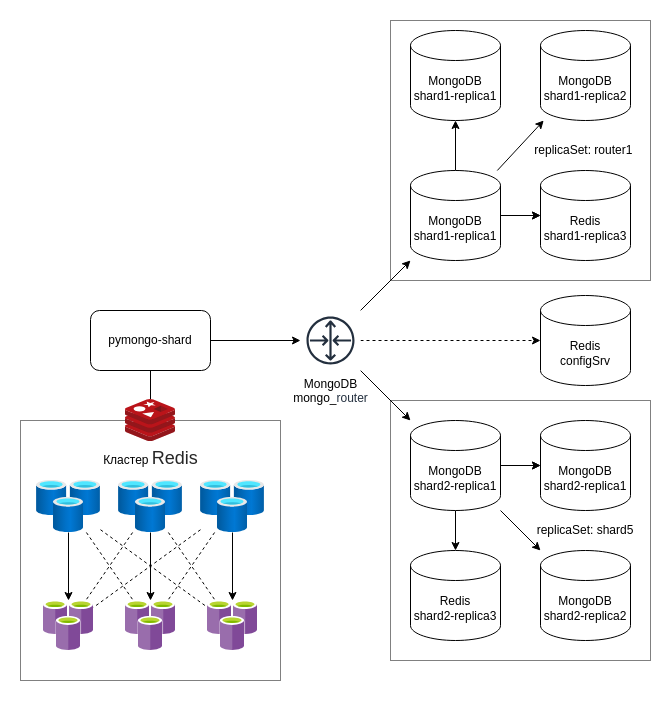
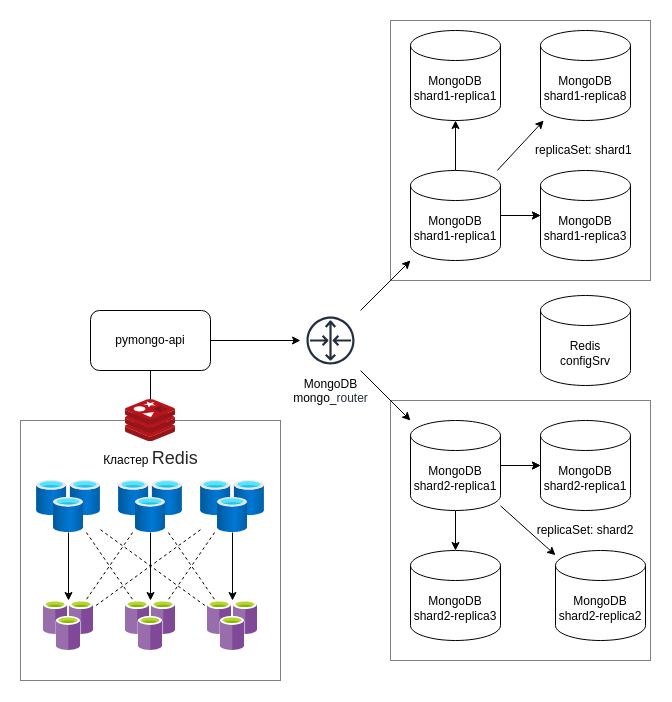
- <mxCell id="23" value="MongoDB&lt;br&gt;shard1-replica2" style="shape=cylinder3;whiteSpace=wrap;html=1;boundedLbl=1;backgroundOutline=1;size=15;" vertex="1" parent="1"><mxGeometry x="540" y="30" width="90" height="90" as="geometry" /></mxCell>
+ <mxCell id="23" value="MongoDB&lt;br&gt;shard1-replica8" style="shape=cylinder3;whiteSpace=wrap;html=1;boundedLbl=1;backgroundOutline=1;size=15;" vertex="1" parent="1"><mxGeometry x="540" y="30" width="90" height="90" as="geometry" /></mxCell>
- <mxCell id="4" value="&amp;nbsp; &amp;nbsp; &amp;nbsp; &amp;nbsp; &amp;nbsp; &amp;nbsp; &amp;nbsp; &amp;nbsp; &amp;nbsp; &amp;nbsp; &amp;nbsp; &amp;nbsp; &amp;nbsp; &amp;nbsp; &amp;nbsp; &amp;nbsp; &amp;nbsp; &amp;nbsp; &amp;nbsp; replicaSet: router1" style="whiteSpace=wrap;html=1;aspect=fixed;fillColor=none;dashed=1;dashPattern=1 1;" vertex="1" parent="1"><mxGeometry x="390" width="260" height="260" as="geometry" y="20" /></mxCell>
+ <mxCell id="4" value="&amp;nbsp; &amp;nbsp; &amp;nbsp; &amp;nbsp; &amp;nbsp; &amp;nbsp; &amp;nbsp; &amp;nbsp; &amp;nbsp; &amp;nbsp; &amp;nbsp; &amp;nbsp; &amp;nbsp; &amp;nbsp; &amp;nbsp; &amp;nbsp; &amp;nbsp; &amp;nbsp; &amp;nbsp; replicaSet: shard1" style="whiteSpace=wrap;html=1;aspect=fixed;fillColor=none;dashed=1;dashPattern=1 1;" vertex="1" parent="1"><mxGeometry x="390" width="260" height="260" as="geometry" y="20" /></mxCell>
- <mxCell id="25" value="Redis&lt;br&gt;shard1-replica3" style="shape=cylinder3;whiteSpace=wrap;html=1;boundedLbl=1;backgroundOutline=1;size=15;" vertex="1" parent="1"><mxGeometry x="540" y="170" width="90" height="90" as="geometry" /></mxCell>
+ <mxCell id="25" value="MongoDB&lt;br&gt;shard1-replica3" style="shape=cylinder3;whiteSpace=wrap;html=1;boundedLbl=1;backgroundOutline=1;size=15;" vertex="1" parent="1"><mxGeometry x="540" y="170" width="90" height="90" as="geometry" /></mxCell>
- <mxCell id="10" value="pymongo-shard" style="rounded=1;whiteSpace=wrap;html=1;" parent="1" vertex="1"><mxGeometry x="90" y="310" width="120" height="60" as="geometry" /></mxCell>
+ <mxCell id="10" value="pymongo-api" style="rounded=1;whiteSpace=wrap;html=1;" parent="1" vertex="1"><mxGeometry x="90" y="310" width="120" height="60" as="geometry" /></mxCell>
- <mxCell id="14" value="" style="edgeStyle=orthogonalEdgeStyle;rounded=0;orthogonalLoop=1;jettySize=auto;html=1;dashed=1;" edge="1" parent="1" source="15" target="21"><mxGeometry relative="1" as="geometry"><mxPoint x="410" y="340" as="targetPoint" /></mxGeometry></mxCell>
- <mxCell id="3" value="&amp;nbsp; &amp;nbsp; &amp;nbsp; &amp;nbsp; &amp;nbsp; &amp;nbsp; &amp;nbsp; &amp;nbsp; &amp;nbsp; &amp;nbsp; &amp;nbsp; &amp;nbsp; &amp;nbsp; &amp;nbsp; &amp;nbsp; &amp;nbsp; &amp;nbsp; &amp;nbsp; &amp;nbsp; &amp;nbsp;replicaSet: shard5" style="whiteSpace=wrap;html=1;aspect=fixed;fillColor=none;dashed=1;dashPattern=1 1;" vertex="1" parent="1"><mxGeometry x="390" y="400" width="260" height="260" as="geometry" /></mxCell>
+ <mxCell id="3" value="&amp;nbsp; &amp;nbsp; &amp;nbsp; &amp;nbsp; &amp;nbsp; &amp;nbsp; &amp;nbsp; &amp;nbsp; &amp;nbsp; &amp;nbsp; &amp;nbsp; &amp;nbsp; &amp;nbsp; &amp;nbsp; &amp;nbsp; &amp;nbsp; &amp;nbsp; &amp;nbsp; &amp;nbsp; &amp;nbsp;replicaSet: shard2" style="whiteSpace=wrap;html=1;aspect=fixed;fillColor=none;dashed=1;dashPattern=1 1;" vertex="1" parent="1"><mxGeometry x="390" y="400" width="260" height="260" as="geometry" /></mxCell>
- <mxCell id="27" value="MongoDB&lt;br&gt;shard2-replica2" style="shape=cylinder3;whiteSpace=wrap;html=1;boundedLbl=1;backgroundOutline=1;size=15;" vertex="1" parent="1"><mxGeometry x="540" y="550" width="90" height="90" as="geometry" /></mxCell>
+ <mxCell id="27" value="MongoDB&lt;br&gt;shard2-replica2" style="shape=cylinder3;whiteSpace=wrap;html=1;boundedLbl=1;backgroundOutline=1;size=15;" vertex="1" parent="1"><mxGeometry x="555" y="550" width="90" height="90" as="geometry" /></mxCell>
- <mxCell id="28" value="Redis&lt;br&gt;shard2-replica3" style="shape=cylinder3;whiteSpace=wrap;html=1;boundedLbl=1;backgroundOutline=1;size=15;" vertex="1" parent="1"><mxGeometry x="410" y="550" width="90" height="90" as="geometry" /></mxCell>
+ <mxCell id="28" value="MongoDB&lt;br&gt;shard2-replica3" style="shape=cylinder3;whiteSpace=wrap;html=1;boundedLbl=1;backgroundOutline=1;size=15;" vertex="1" parent="1"><mxGeometry x="410" y="550" width="90" height="90" as="geometry" /></mxCell>
